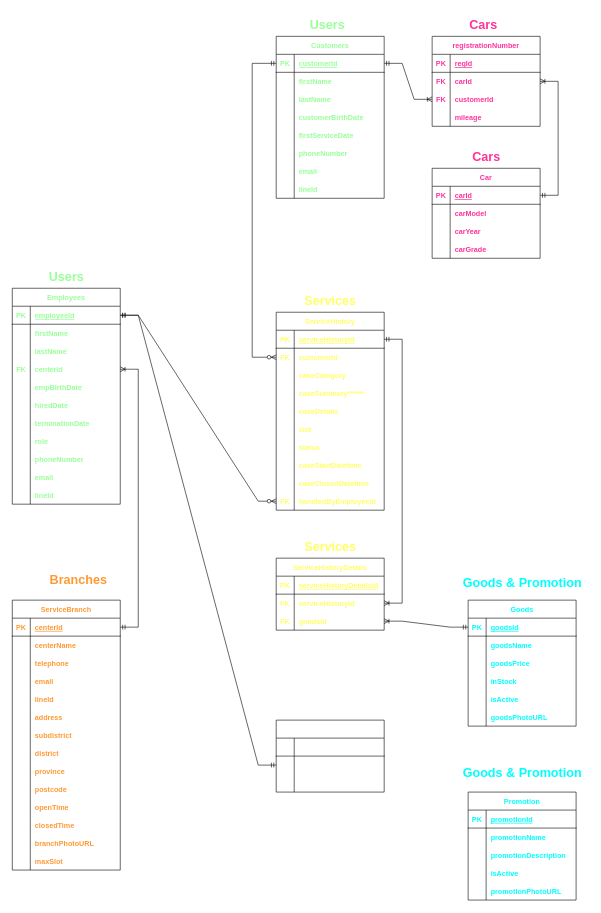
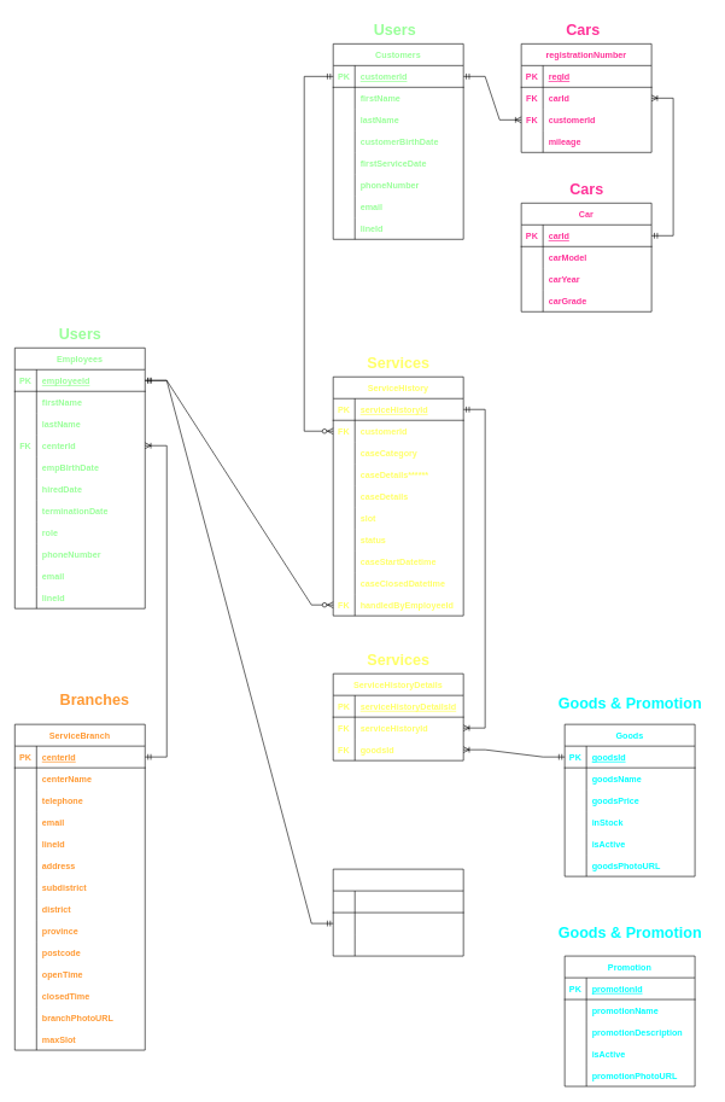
- <mxCell id="73" value="caseSummary******" style="shape=partialRectangle;connectable=0;fillColor=none;top=0;left=0;bottom=0;right=0;align=left;spacingLeft=6;overflow=hidden;fontStyle=1;rounded=0;fontColor=light-dark(#FFFF66,#FFFF66);" parent="71" vertex="1"><mxGeometry x="30" width="150" height="30" as="geometry"><mxRectangle width="150" height="30" as="alternateBounds" /></mxGeometry></mxCell>
+ <mxCell id="73" value="caseDetails******" style="shape=partialRectangle;connectable=0;fillColor=none;top=0;left=0;bottom=0;right=0;align=left;spacingLeft=6;overflow=hidden;fontStyle=1;rounded=0;fontColor=light-dark(#FFFF66,#FFFF66);" parent="71" vertex="1"><mxGeometry x="30" width="150" height="30" as="geometry"><mxRectangle width="150" height="30" as="alternateBounds" /></mxGeometry></mxCell>
